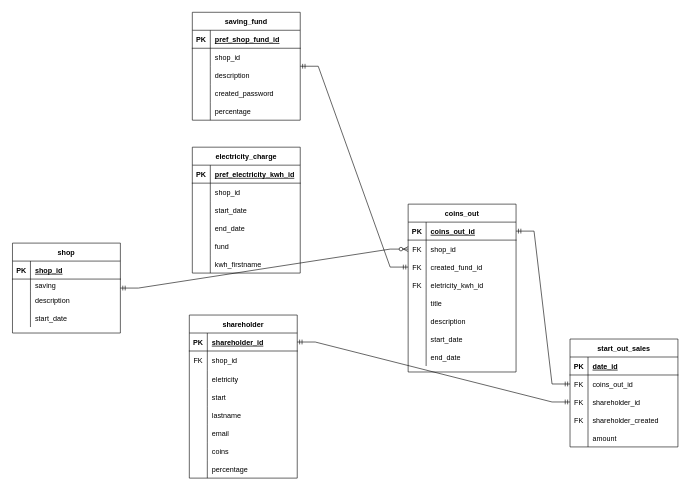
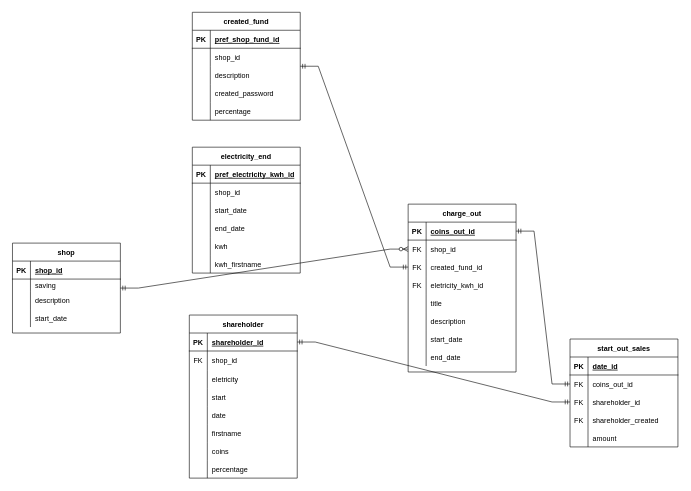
- <mxCell id="81" value="saving_fund" style="shape=table;startSize=30;container=1;collapsible=1;childLayout=tableLayout;fixedRows=1;rowLines=0;fontStyle=1;align=center;resizeLast=1;" parent="1" vertex="1"><mxGeometry x="320" y="20" width="180" height="180" as="geometry" /></mxCell>
+ <mxCell id="81" value="created_fund" style="shape=table;startSize=30;container=1;collapsible=1;childLayout=tableLayout;fixedRows=1;rowLines=0;fontStyle=1;align=center;resizeLast=1;" parent="1" vertex="1"><mxGeometry x="320" y="20" width="180" height="180" as="geometry" /></mxCell>
- <mxCell id="97" value="electricity_charge" style="shape=table;startSize=30;container=1;collapsible=1;childLayout=tableLayout;fixedRows=1;rowLines=0;fontStyle=1;align=center;resizeLast=1;" parent="1" vertex="1"><mxGeometry x="320" y="245" width="180" height="210" as="geometry" /></mxCell>
+ <mxCell id="97" value="electricity_end" style="shape=table;startSize=30;container=1;collapsible=1;childLayout=tableLayout;fixedRows=1;rowLines=0;fontStyle=1;align=center;resizeLast=1;" parent="1" vertex="1"><mxGeometry x="320" y="245" width="180" height="210" as="geometry" /></mxCell>
- <mxCell id="15" value="coins_out" style="shape=table;startSize=30;container=1;collapsible=1;childLayout=tableLayout;fixedRows=1;rowLines=0;fontStyle=1;align=center;resizeLast=1;" parent="1" vertex="1"><mxGeometry x="680" y="340" width="180" height="280" as="geometry" /></mxCell>
+ <mxCell id="15" value="charge_out" style="shape=table;startSize=30;container=1;collapsible=1;childLayout=tableLayout;fixedRows=1;rowLines=0;fontStyle=1;align=center;resizeLast=1;" parent="1" vertex="1"><mxGeometry x="680" y="340" width="180" height="280" as="geometry" /></mxCell>
- <mxCell id="112" value="fund" style="shape=partialRectangle;connectable=0;fillColor=none;top=0;left=0;bottom=0;right=0;align=left;spacingLeft=6;overflow=hidden;" parent="110" vertex="1"><mxGeometry x="30" width="150" height="30" as="geometry"><mxRectangle width="150" height="30" as="alternateBounds" /></mxGeometry></mxCell>
+ <mxCell id="112" value="kwh" style="shape=partialRectangle;connectable=0;fillColor=none;top=0;left=0;bottom=0;right=0;align=left;spacingLeft=6;overflow=hidden;" parent="110" vertex="1"><mxGeometry x="30" width="150" height="30" as="geometry"><mxRectangle width="150" height="30" as="alternateBounds" /></mxGeometry></mxCell>
- <mxCell id="55" value="lastname" style="shape=partialRectangle;connectable=0;fillColor=none;top=0;left=0;bottom=0;right=0;align=left;spacingLeft=6;overflow=hidden;" parent="53" vertex="1"><mxGeometry x="30" width="150" height="30" as="geometry"><mxRectangle width="150" height="30" as="alternateBounds" /></mxGeometry></mxCell>
+ <mxCell id="55" value="date" style="shape=partialRectangle;connectable=0;fillColor=none;top=0;left=0;bottom=0;right=0;align=left;spacingLeft=6;overflow=hidden;" parent="53" vertex="1"><mxGeometry x="30" width="150" height="30" as="geometry"><mxRectangle width="150" height="30" as="alternateBounds" /></mxGeometry></mxCell>
- <mxCell id="58" value="email" style="shape=partialRectangle;connectable=0;fillColor=none;top=0;left=0;bottom=0;right=0;align=left;spacingLeft=6;overflow=hidden;" parent="56" vertex="1"><mxGeometry x="30" width="150" height="30" as="geometry"><mxRectangle width="150" height="30" as="alternateBounds" /></mxGeometry></mxCell>
+ <mxCell id="58" value="firstname" style="shape=partialRectangle;connectable=0;fillColor=none;top=0;left=0;bottom=0;right=0;align=left;spacingLeft=6;overflow=hidden;" parent="56" vertex="1"><mxGeometry x="30" width="150" height="30" as="geometry"><mxRectangle width="150" height="30" as="alternateBounds" /></mxGeometry></mxCell>
